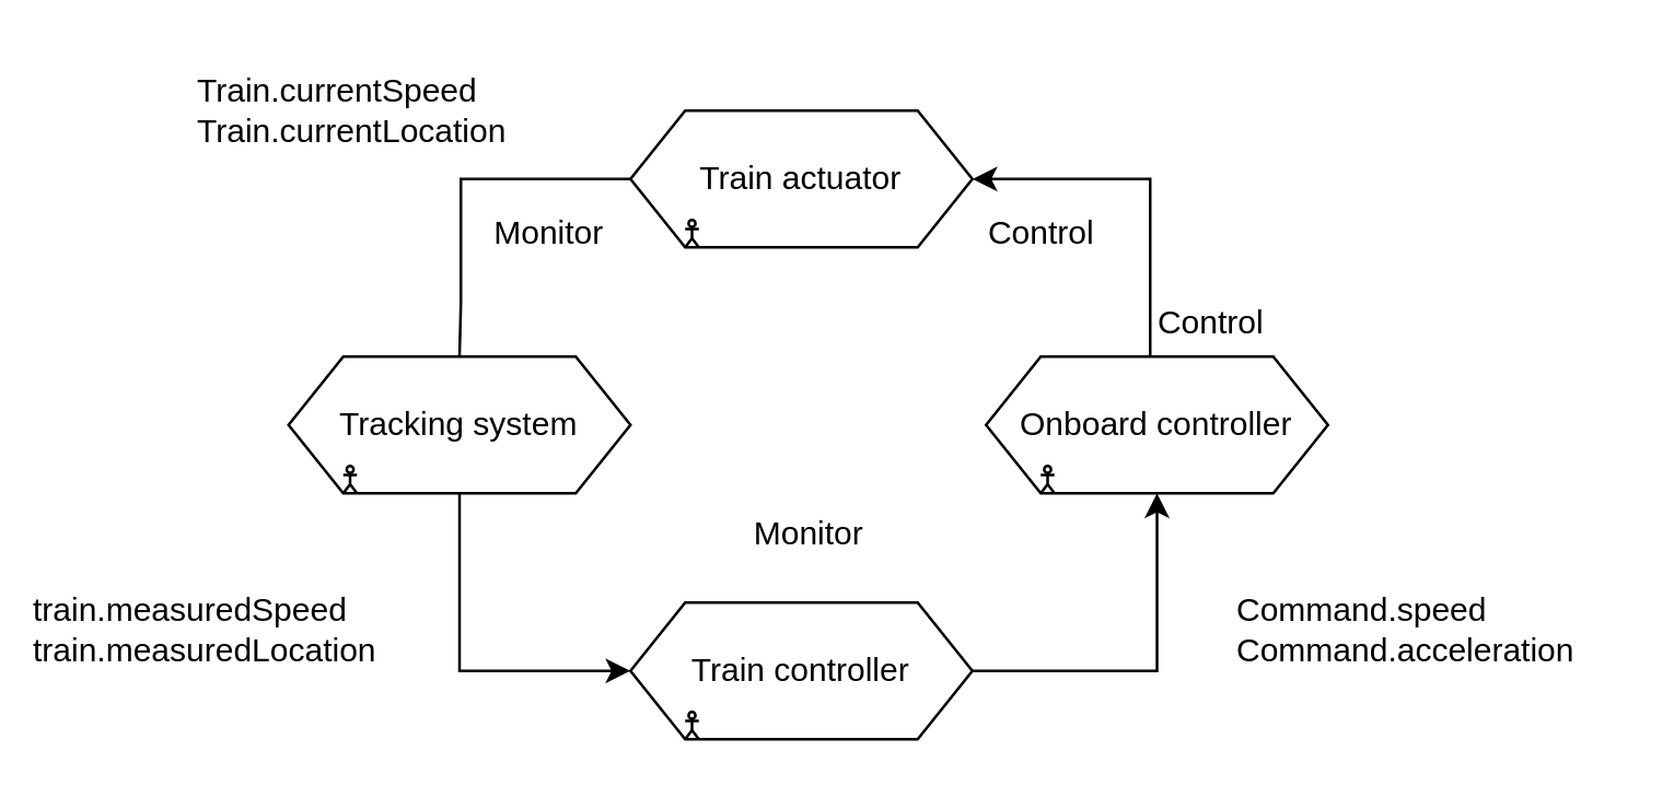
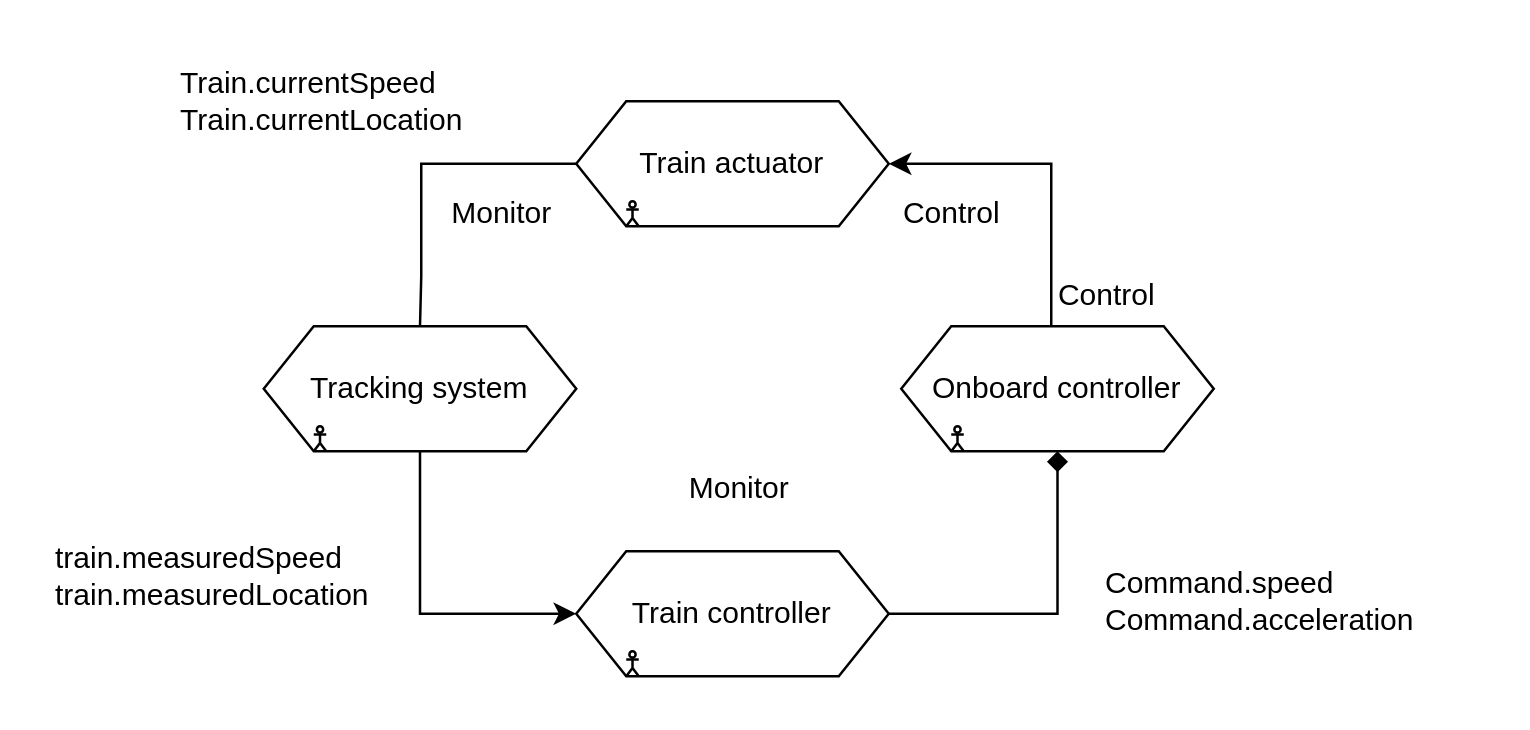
- <mxCell id="8" style="edgeStyle=orthogonalEdgeStyle;rounded=0;orthogonalLoop=1;jettySize=auto;html=1;entryX=0.5;entryY=1;entryDx=0;entryDy=0;" edge="1" parent="1" source="9" target="7"><mxGeometry relative="1" as="geometry"><Array as="points"><mxPoint x="423" y="245" /></Array></mxGeometry></mxCell>
+ <mxCell id="8" style="edgeStyle=orthogonalEdgeStyle;rounded=0;orthogonalLoop=1;jettySize=auto;html=1;entryX=0.5;entryY=1;entryDx=0;entryDy=0;endArrow=diamond;" edge="1" parent="1" source="9" target="7"><mxGeometry relative="1" as="geometry"><Array as="points"><mxPoint x="423" y="245" /></Array></mxGeometry></mxCell>
- <mxCell id="12" value="train.measuredSpeed&lt;div&gt;train.measuredLocation&lt;/div&gt;" style="text;html=1;align=left;verticalAlign=middle;resizable=0;points=[];autosize=1;strokeColor=none;fillColor=none;" vertex="1" parent="1"><mxGeometry x="10" y="210" width="150" height="40" as="geometry" /></mxCell>
+ <mxCell id="12" value="train.measuredSpeed&lt;div&gt;train.measuredLocation&lt;/div&gt;" style="text;html=1;align=left;verticalAlign=middle;resizable=0;points=[];autosize=1;strokeColor=none;fillColor=none;" vertex="1" parent="1"><mxGeometry x="20" y="210" width="150" height="40" as="geometry" /></mxCell>
- <mxCell id="10" value="Command.speed&lt;div&gt;Command.acceleration&lt;/div&gt;" style="text;html=1;align=left;verticalAlign=middle;resizable=0;points=[];autosize=1;strokeColor=none;fillColor=none;" vertex="1" parent="1"><mxGeometry x="450" y="210" width="150" height="40" as="geometry" /></mxCell>
+ <mxCell id="10" value="Command.speed&lt;div&gt;Command.acceleration&lt;/div&gt;" style="text;html=1;align=left;verticalAlign=middle;resizable=0;points=[];autosize=1;strokeColor=none;fillColor=none;" vertex="1" parent="1"><mxGeometry x="440" y="220" width="150" height="40" as="geometry" /></mxCell>
